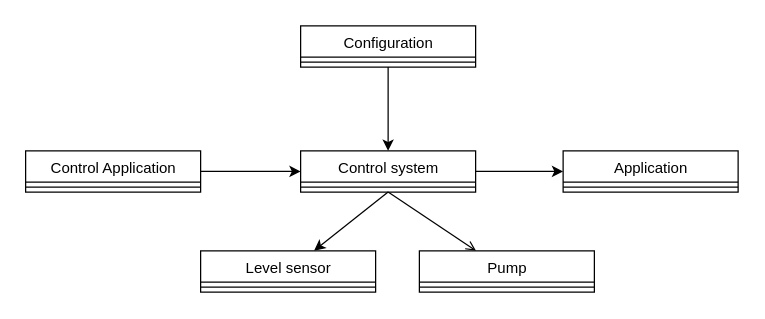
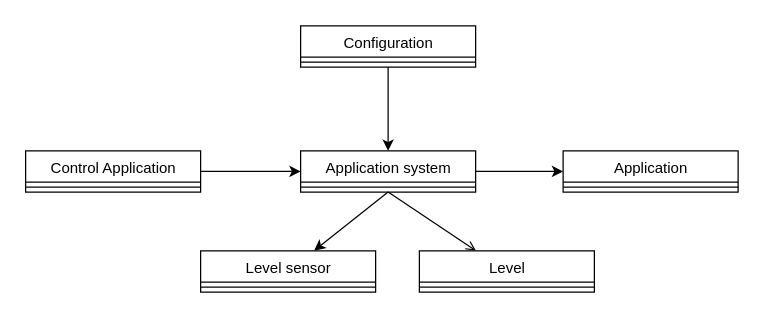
- <mxCell id="5" value="Control system" style="swimlane;fontStyle=0;align=center;verticalAlign=top;childLayout=stackLayout;horizontal=1;startSize=25;horizontalStack=0;resizeParent=1;resizeParentMax=0;resizeLast=0;collapsible=0;marginBottom=0;html=1;" parent="1" vertex="1"><mxGeometry x="240" y="120" width="140" height="33" as="geometry" /></mxCell>
+ <mxCell id="5" value="Application system" style="swimlane;fontStyle=0;align=center;verticalAlign=top;childLayout=stackLayout;horizontal=1;startSize=25;horizontalStack=0;resizeParent=1;resizeParentMax=0;resizeLast=0;collapsible=0;marginBottom=0;html=1;" parent="1" vertex="1"><mxGeometry x="240" y="120" width="140" height="33" as="geometry" /></mxCell>
- <mxCell id="7" value="Pump" style="swimlane;fontStyle=0;align=center;verticalAlign=top;childLayout=stackLayout;horizontal=1;startSize=25;horizontalStack=0;resizeParent=1;resizeParentMax=0;resizeLast=0;collapsible=0;marginBottom=0;html=1;" parent="1" vertex="1"><mxGeometry x="335" y="200" width="140" height="33" as="geometry" /></mxCell>
+ <mxCell id="7" value="Level" style="swimlane;fontStyle=0;align=center;verticalAlign=top;childLayout=stackLayout;horizontal=1;startSize=25;horizontalStack=0;resizeParent=1;resizeParentMax=0;resizeLast=0;collapsible=0;marginBottom=0;html=1;" parent="1" vertex="1"><mxGeometry x="335" y="200" width="140" height="33" as="geometry" /></mxCell>
